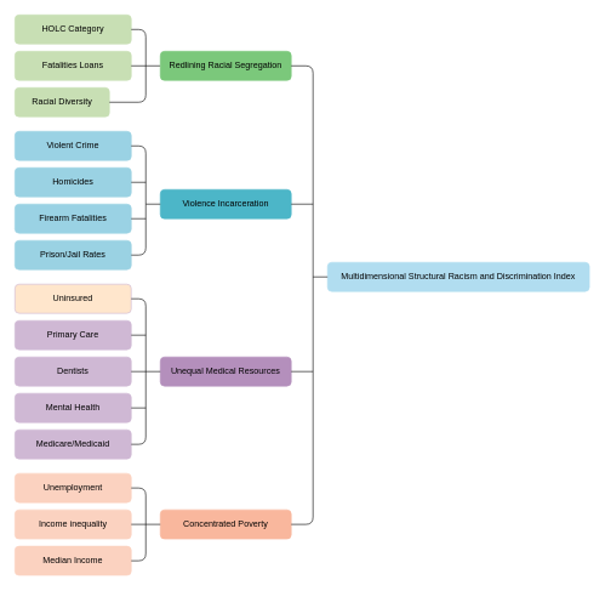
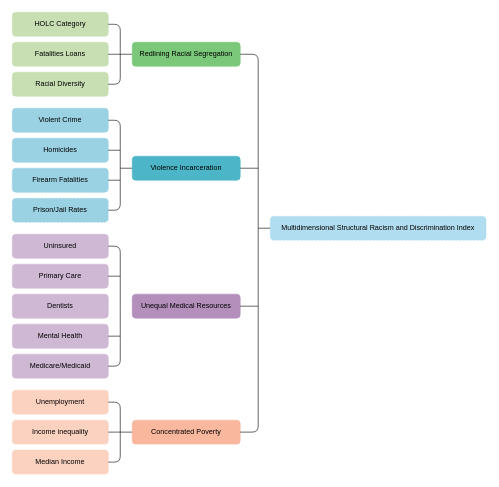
- <mxCell id="4" value="Racial Diversity" style="rounded=1;whiteSpace=wrap;html=1;fillColor=#c8dfb4;strokeColor=#c8dfb4;fontFamily=Helvetica;fontStyle=0;align=center;fontColor=#000000;labelBackgroundColor=none;" vertex="1" parent="1"><mxGeometry x="20" y="120" width="130" height="40" as="geometry" /></mxCell>
+ <mxCell id="4" value="Racial Diversity" style="rounded=1;whiteSpace=wrap;html=1;fillColor=#c8dfb4;strokeColor=#c8dfb4;fontFamily=Helvetica;fontStyle=0;align=center;fontColor=#000000;labelBackgroundColor=none;" vertex="1" parent="1"><mxGeometry x="20" y="120" width="160" height="40" as="geometry" /></mxCell>
- <mxCell id="12" value="Prison/Jail Rates" style="rounded=1;whiteSpace=wrap;html=1;fillColor=#9ad2e3;strokeColor=#9ad2e3;fontFamily=Helvetica;fontStyle=0;align=center;fontColor=#000000;" vertex="1" parent="1"><mxGeometry x="20" y="330" width="160" height="40" as="geometry" /></mxCell>
+ <mxCell id="12" value="Prison/Jail Rates" style="rounded=1;whiteSpace=wrap;html=1;fillColor=#9ad2e3;strokeColor=#9ad2e3;fontFamily=Helvetica;fontStyle=0;align=center;fontColor=#000000;dashed=1;" vertex="1" parent="1"><mxGeometry x="20" y="330" width="160" height="40" as="geometry" /></mxCell>
- <mxCell id="37" value="Multidimensional Structural Racism and Discrimination Index" style="rounded=1;whiteSpace=wrap;html=1;fontFamily=Helvetica;direction=west;fillColor=#b1ddf0;fontStyle=0;strokeColor=#b1ddf0;labelBorderColor=none;fontColor=#000000;" vertex="1" parent="1"><mxGeometry x="450" y="360" width="360" height="40" as="geometry" /></mxCell>
+ <mxCell id="37" value="Multidimensional Structural Racism and Discrimination Index" style="rounded=1;whiteSpace=wrap;html=1;fontFamily=Helvetica;direction=west;fillColor=#b1ddf0;fontStyle=0;strokeColor=#b1ddf0;labelBorderColor=none;fontColor=#000000;dashed=1;" vertex="1" parent="1"><mxGeometry x="450" y="360" width="360" height="40" as="geometry" /></mxCell>
- <mxCell id="19" value="Uninsured" style="rounded=1;whiteSpace=wrap;html=1;fillColor=#ffe6cc;strokeColor=#cfb8d4;fontFamily=Helvetica;fontStyle=0;align=center;fontColor=#000000;" vertex="1" parent="1"><mxGeometry x="20" y="390" width="160" height="40" as="geometry" /></mxCell>
+ <mxCell id="19" value="Uninsured" style="rounded=1;whiteSpace=wrap;html=1;fillColor=#cfb8d4;strokeColor=#cfb8d4;fontFamily=Helvetica;fontStyle=0;align=center;fontColor=#000000;" vertex="1" parent="1"><mxGeometry x="20" y="390" width="160" height="40" as="geometry" /></mxCell>
- <mxCell id="28" value="" style="endArrow=none;html=1;fontFamily=Helvetica;fontColor=#000000;exitX=1;exitY=0.5;exitDx=0;exitDy=0;entryX=1;entryY=0.5;entryDx=0;entryDy=0;rounded=1;" edge="1" parent="1" source="21" target="24"><mxGeometry width="50" height="50" relative="1" as="geometry"><mxPoint x="300" y="410" as="sourcePoint" /><mxPoint x="200" y="510" as="targetPoint" /></mxGeometry></mxCell>
